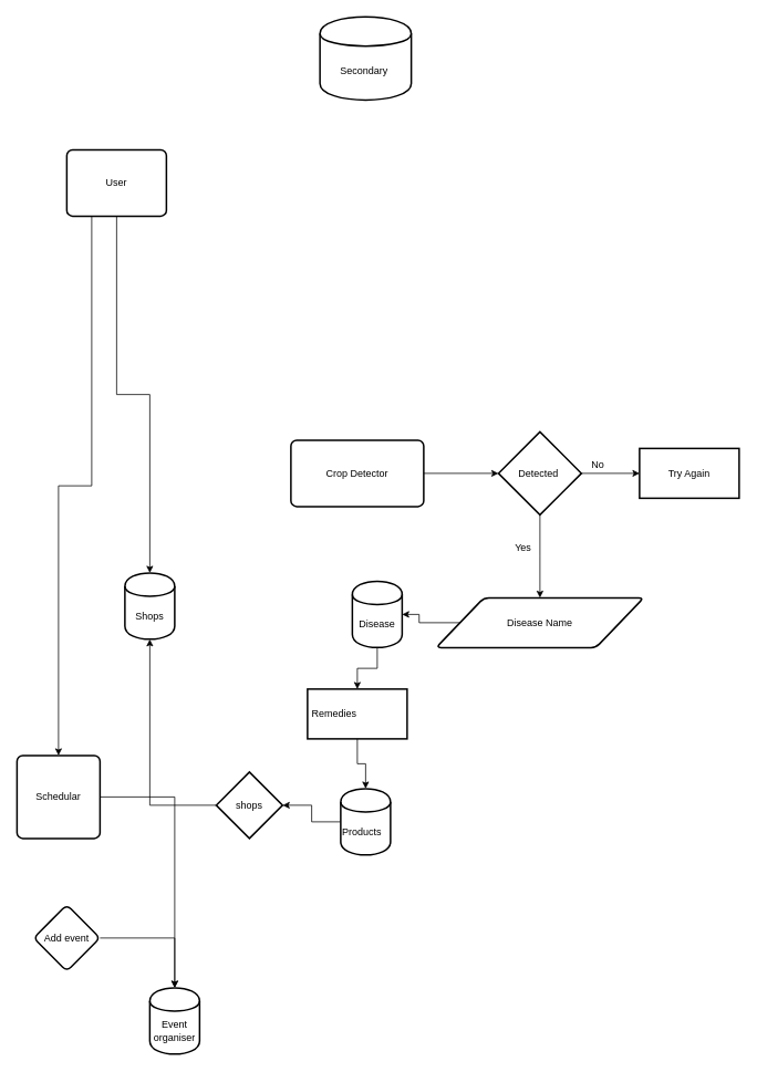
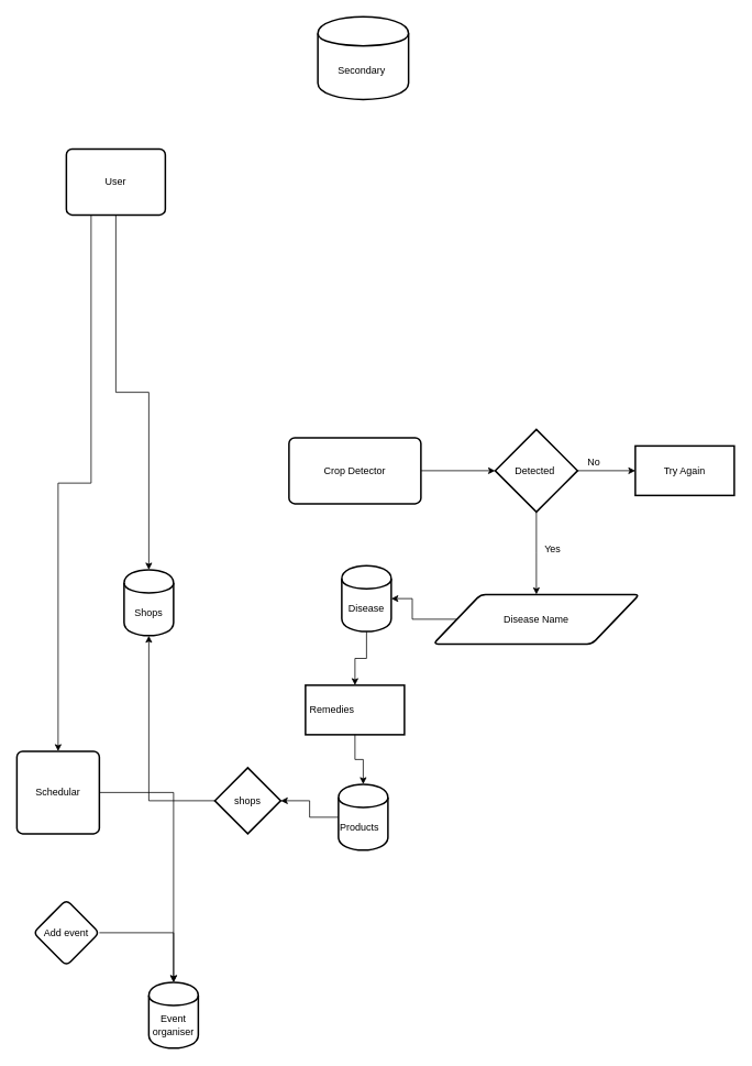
- <mxCell id="13" value="Yes" style="text;html=1;strokeColor=none;fillColor=none;align=center;verticalAlign=middle;whiteSpace=wrap;rounded=0;" vertex="1" parent="1"><mxGeometry x="610" y="650" width="40" height="20" as="geometry" /></mxCell>
+ <mxCell id="13" value="Yes" style="text;html=1;strokeColor=none;fillColor=none;align=center;verticalAlign=middle;whiteSpace=wrap;rounded=0;" vertex="1" parent="1"><mxGeometry x="650" y="655" width="40" height="20" as="geometry" /></mxCell>
- <mxCell id="17" value="Disease" style="shape=cylinder;whiteSpace=wrap;html=1;boundedLbl=1;backgroundOutline=1;rounded=1;strokeWidth=2;arcSize=12;" vertex="1" parent="1"><mxGeometry x="424" y="700" width="60" height="80" as="geometry" /></mxCell>
+ <mxCell id="17" value="Disease" style="shape=cylinder;whiteSpace=wrap;html=1;boundedLbl=1;backgroundOutline=1;rounded=1;strokeWidth=2;arcSize=12;" vertex="1" parent="1"><mxGeometry x="414" y="685" width="60" height="80" as="geometry" /></mxCell>
